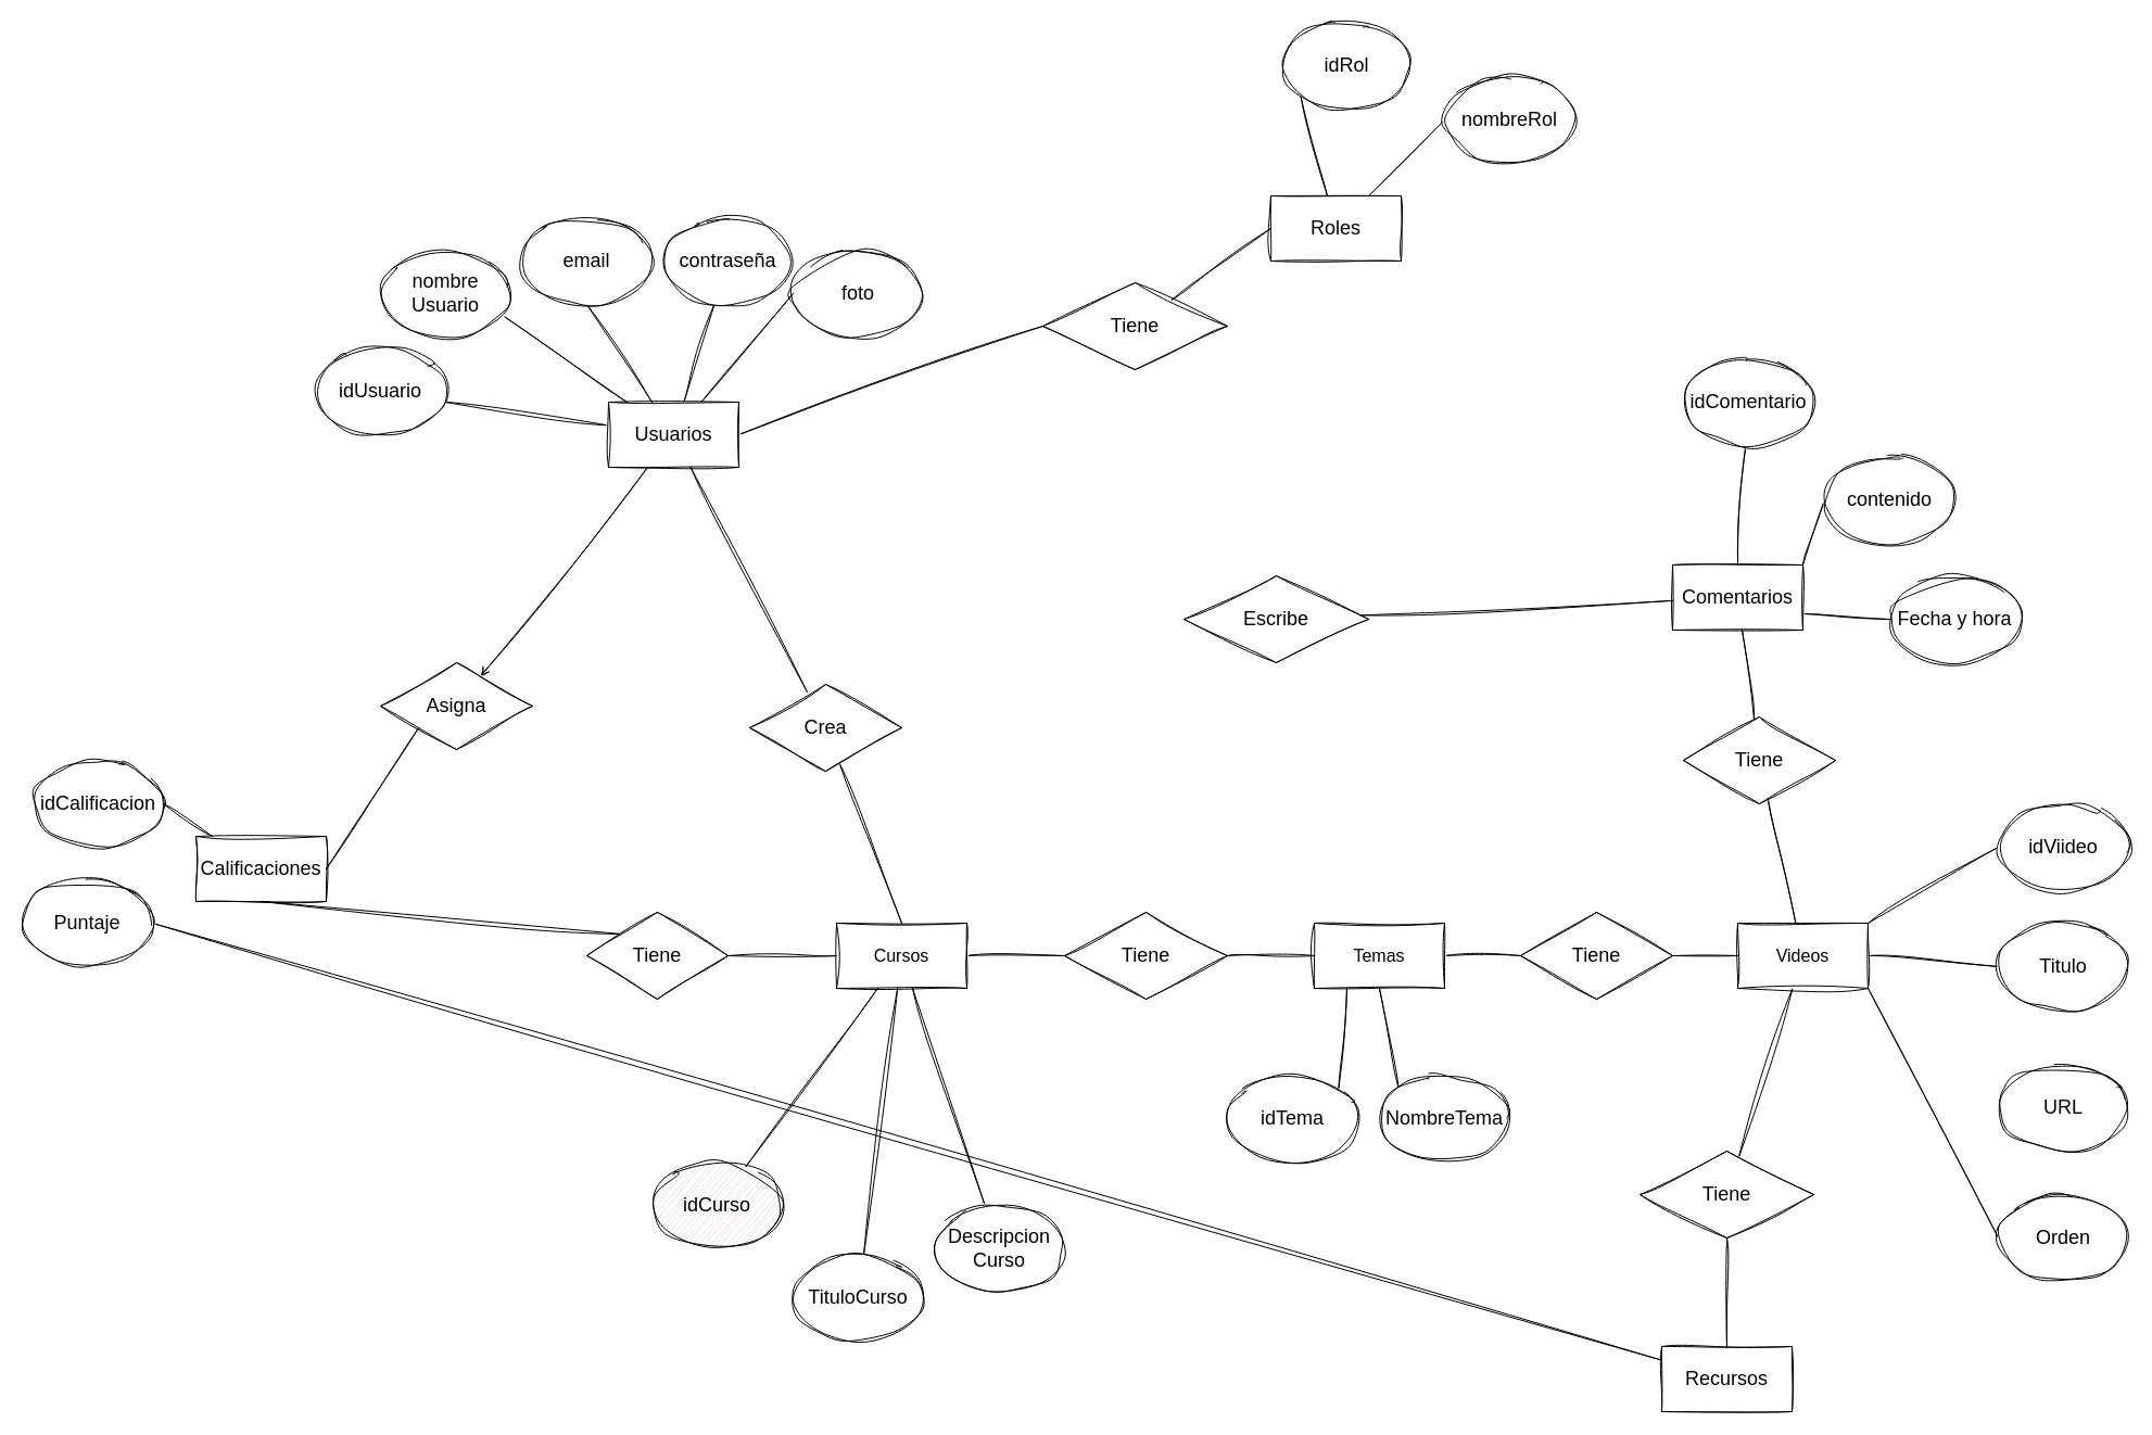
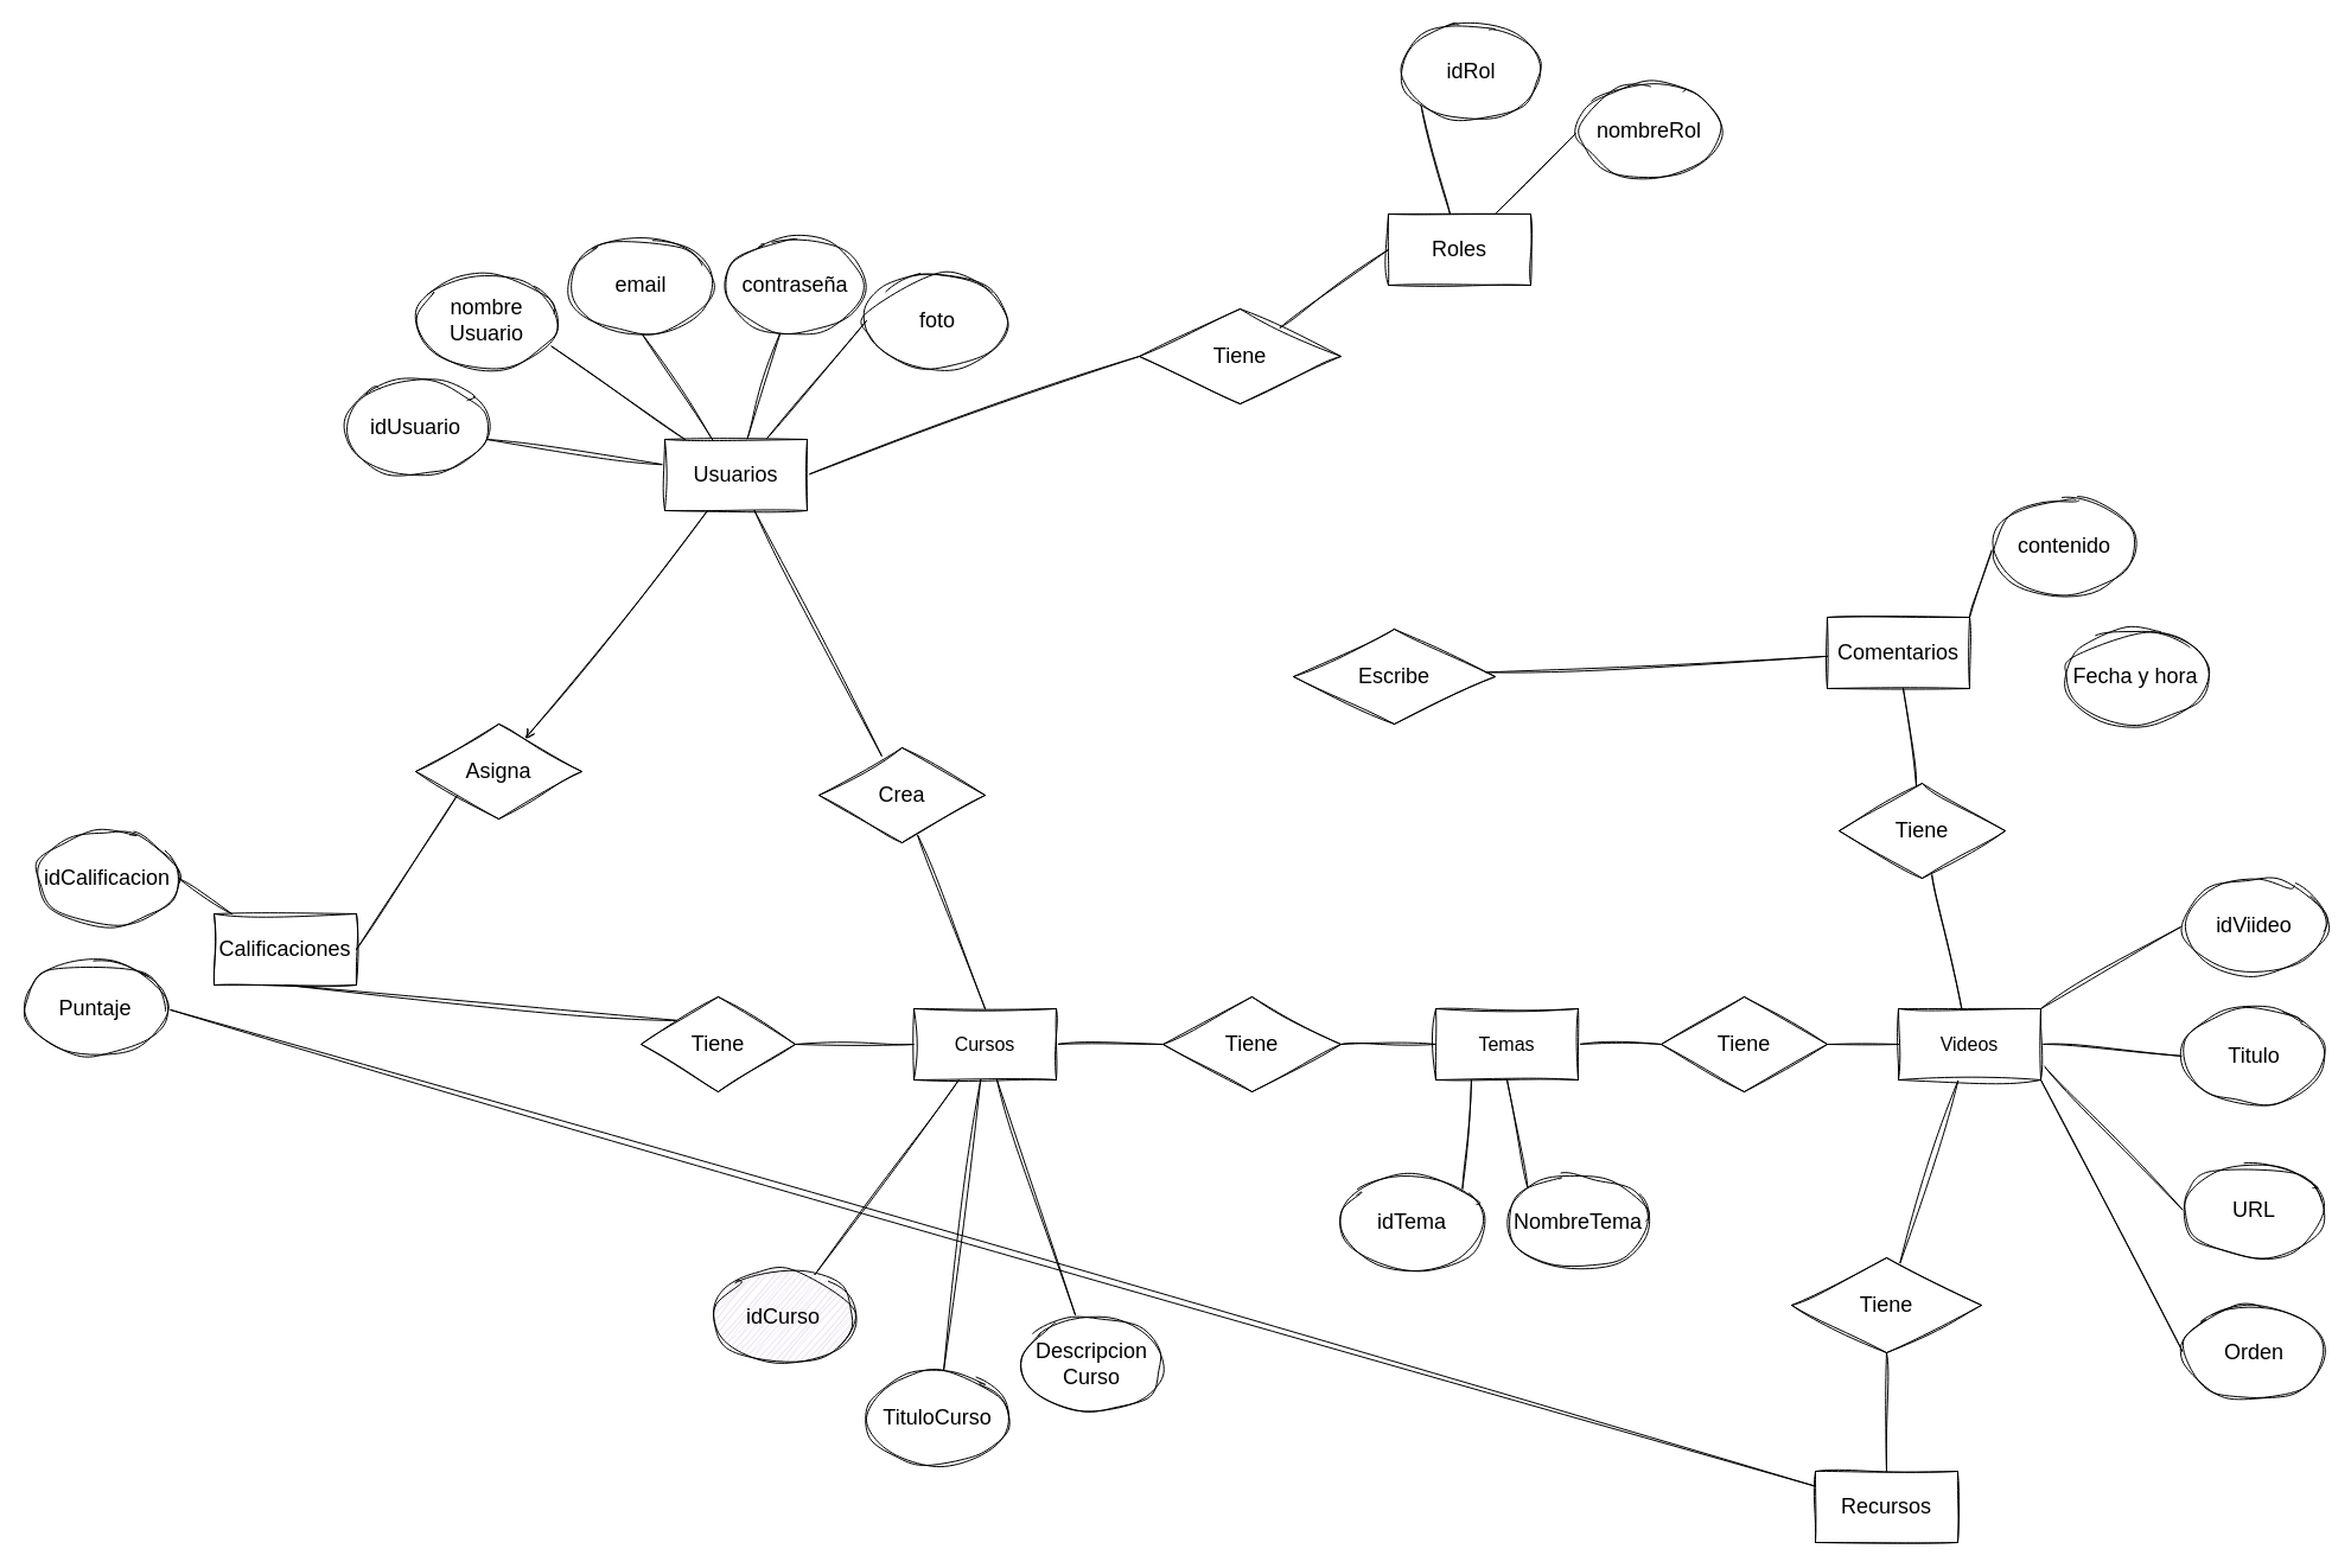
- <mxCell id="71" value="&lt;font style=&quot;font-size: 18px;&quot;&gt;idComentario&lt;/font&gt;" style="ellipse;whiteSpace=wrap;html=1;rounded=0;sketch=1;curveFitting=1;jiggle=2;" vertex="1" parent="1"><mxGeometry x="1550" y="330" width="120" height="80" as="geometry" /></mxCell>
- <mxCell id="50" style="edgeStyle=none;html=1;exitX=0.5;exitY=0;exitDx=0;exitDy=0;strokeColor=default;fontSize=18;endArrow=none;endFill=0;sketch=1;curveFitting=1;jiggle=2;" edge="1" parent="1" source="53" target="71"><mxGeometry relative="1" as="geometry" /></mxCell>
- <mxCell id="52" style="edgeStyle=none;html=1;exitX=1;exitY=0.75;exitDx=0;exitDy=0;entryX=0;entryY=0.5;entryDx=0;entryDy=0;strokeColor=default;fontSize=18;endArrow=none;endFill=0;sketch=1;curveFitting=1;jiggle=2;" edge="1" parent="1" source="53" target="73"><mxGeometry relative="1" as="geometry" /></mxCell>
+ <mxCell id="19" style="edgeStyle=none;html=1;exitX=1;exitY=0.75;exitDx=0;exitDy=0;entryX=0;entryY=0.5;entryDx=0;entryDy=0;strokeColor=default;fontSize=18;endArrow=none;endFill=0;sketch=1;curveFitting=1;jiggle=2;" edge="1" parent="1" source="22" target="76"><mxGeometry relative="1" as="geometry" /></mxCell>
